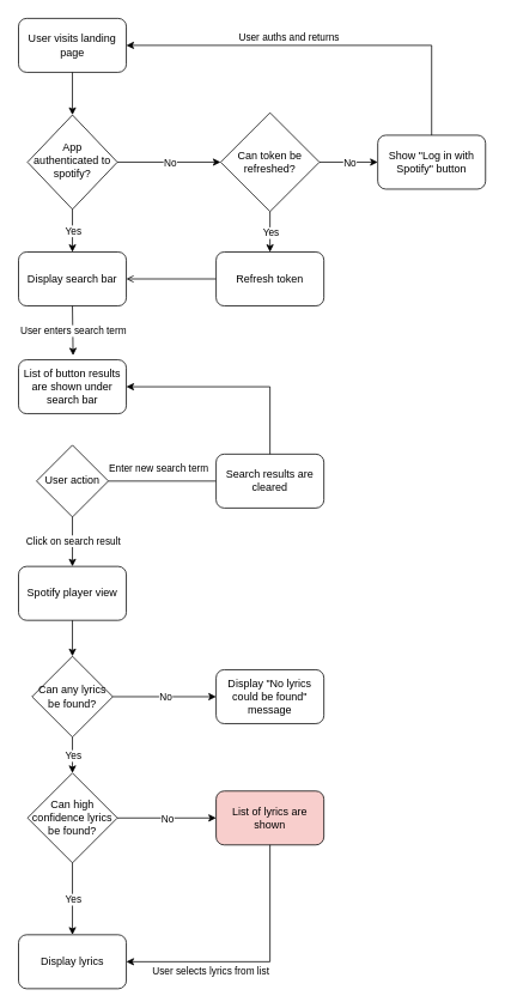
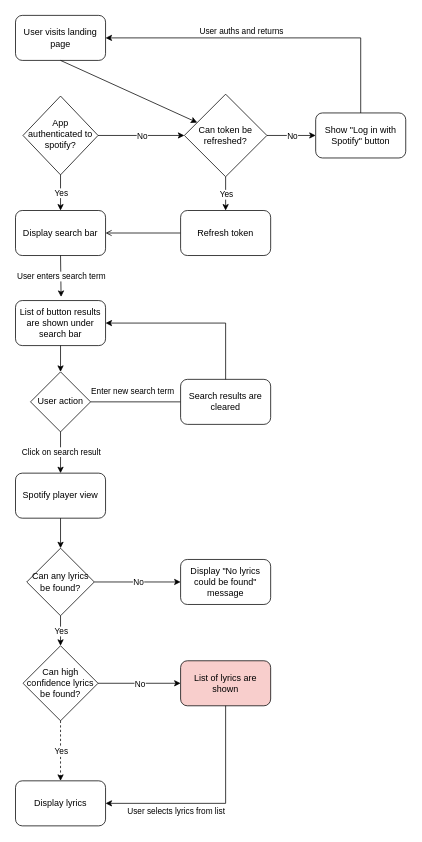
- <mxCell id="9" value="" style="endArrow=classic;html=1;rounded=0;exitX=0.5;exitY=1;exitDx=0;exitDy=0;entryX=0.5;entryY=0;entryDx=0;entryDy=0;" edge="1" parent="1" source="2" target="3"><mxGeometry width="50" height="50" relative="1" as="geometry"><mxPoint x="120" y="150" as="sourcePoint" /><mxPoint x="170" y="100" as="targetPoint" /></mxGeometry></mxCell>
+ <mxCell id="9" value="" style="endArrow=classic;html=1;rounded=0;exitX=0.5;exitY=1;exitDx=0;exitDy=0;" edge="1" parent="1" source="2" target="41"><mxGeometry width="50" height="50" relative="1" as="geometry"><mxPoint x="120" y="150" as="sourcePoint" /><mxPoint x="170" y="100" as="targetPoint" /></mxGeometry></mxCell>
+ <mxCell id="19" value="" style="endArrow=classic;html=1;rounded=0;exitX=0.5;exitY=1;exitDx=0;exitDy=0;entryX=0.5;entryY=0;entryDx=0;entryDy=0;" edge="1" parent="1" source="13" target="14"><mxGeometry width="50" height="50" relative="1" as="geometry"><mxPoint x="-30" y="550" as="sourcePoint" /><mxPoint x="20" y="500" as="targetPoint" /></mxGeometry></mxCell>
- <mxCell id="33" value="" style="endArrow=classic;html=1;rounded=0;exitX=0.5;exitY=1;exitDx=0;exitDy=0;entryX=0.5;entryY=0;entryDx=0;entryDy=0;" edge="1" parent="1" source="23" target="36"><mxGeometry relative="1" as="geometry"><mxPoint x="120" y="990" as="sourcePoint" /><mxPoint x="220" y="990" as="targetPoint" /></mxGeometry></mxCell>
+ <mxCell id="33" value="" style="endArrow=classic;html=1;rounded=0;exitX=0.5;exitY=1;exitDx=0;exitDy=0;entryX=0.5;entryY=0;entryDx=0;entryDy=0;dashed=1;" edge="1" parent="1" source="23" target="36"><mxGeometry relative="1" as="geometry"><mxPoint x="120" y="990" as="sourcePoint" /><mxPoint x="220" y="990" as="targetPoint" /></mxGeometry></mxCell>
